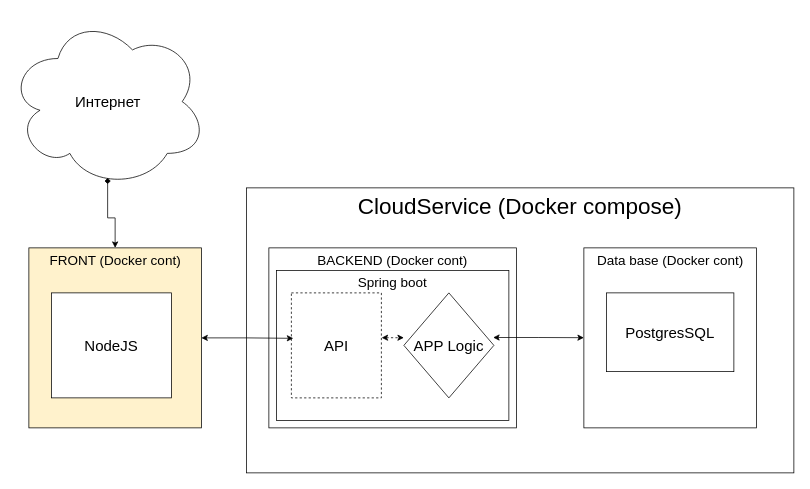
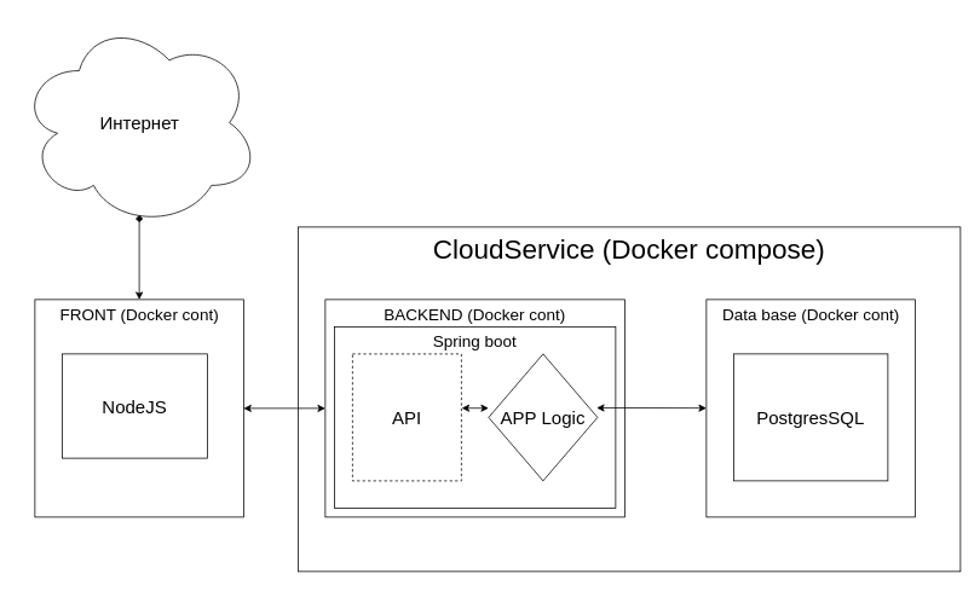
- <mxCell id="2" value="&lt;font style=&quot;font-size: 20px;&quot;&gt;Интернет&lt;/font&gt;" style="ellipse;shape=cloud;whiteSpace=wrap;html=1;" parent="1" vertex="1"><mxGeometry x="10.5" y="20" width="265" height="230" as="geometry" /></mxCell>
+ <mxCell id="2" value="&lt;font style=&quot;font-size: 20px;&quot;&gt;Интернет&lt;/font&gt;" style="ellipse;shape=cloud;whiteSpace=wrap;html=1;" parent="1" vertex="1"><mxGeometry x="20.5" y="20" width="265" height="230" as="geometry" /></mxCell>
- <mxCell id="5" value="&lt;font face=&quot;Helvetica&quot;&gt;FRONT (Docker cont)&lt;/font&gt;" style="html=1;rounded=0;shadow=0;comic=0;labelBackgroundColor=none;strokeWidth=1;fontFamily=Verdana;fontSize=18;align=center;verticalAlign=top;fillColor=#fff2cc;" parent="1" vertex="1"><mxGeometry x="38" y="330" width="230" height="240" as="geometry" /></mxCell>
+ <mxCell id="5" value="&lt;font face=&quot;Helvetica&quot;&gt;FRONT (Docker cont)&lt;/font&gt;" style="html=1;rounded=0;shadow=0;comic=0;labelBackgroundColor=none;strokeWidth=1;fontFamily=Verdana;fontSize=18;align=center;verticalAlign=top;" parent="1" vertex="1"><mxGeometry x="38" y="330" width="230" height="240" as="geometry" /></mxCell>
- <mxCell id="13" value="PostgresSQL" style="rounded=0;whiteSpace=wrap;html=1;fontSize=20;" parent="1" vertex="1"><mxGeometry x="808" y="390" width="170" height="105" as="geometry" /></mxCell>
+ <mxCell id="13" value="PostgresSQL" style="rounded=0;whiteSpace=wrap;html=1;fontSize=20;" parent="1" vertex="1"><mxGeometry x="808" y="390" width="170" height="140" as="geometry" /></mxCell>
- <mxCell id="14" style="edgeStyle=orthogonalEdgeStyle;rounded=0;orthogonalLoop=1;jettySize=auto;html=1;entryX=0.021;entryY=0.433;entryDx=0;entryDy=0;entryPerimeter=0;startArrow=classic;startFill=1;" parent="1" source="5" target="10" edge="1"><mxGeometry relative="1" as="geometry" /></mxCell>
+ <mxCell id="14" style="edgeStyle=orthogonalEdgeStyle;rounded=0;orthogonalLoop=1;jettySize=auto;html=1;startArrow=classic;startFill=1;" parent="1" source="5" target="6" edge="1"><mxGeometry relative="1" as="geometry" /></mxCell>
- <mxCell id="9" style="edgeStyle=orthogonalEdgeStyle;rounded=0;orthogonalLoop=1;jettySize=auto;html=1;startArrow=classic;startFill=1;exitX=1.003;exitY=0.427;exitDx=0;exitDy=0;exitPerimeter=0;entryX=0;entryY=0.432;entryDx=0;entryDy=0;entryPerimeter=0;dashed=1;" parent="1" source="10" target="12" edge="1"><mxGeometry relative="1" as="geometry" /></mxCell>
+ <mxCell id="9" style="edgeStyle=orthogonalEdgeStyle;rounded=0;orthogonalLoop=1;jettySize=auto;html=1;startArrow=classic;startFill=1;exitX=1.003;exitY=0.427;exitDx=0;exitDy=0;exitPerimeter=0;entryX=0;entryY=0.432;entryDx=0;entryDy=0;entryPerimeter=0;" parent="1" source="10" target="12" edge="1"><mxGeometry relative="1" as="geometry" /></mxCell>
- <mxCell id="11" value="NodeJS" style="rounded=0;whiteSpace=wrap;html=1;fontSize=20;" parent="1" vertex="1"><mxGeometry x="68" y="390" width="160" height="140" as="geometry" /></mxCell>
+ <mxCell id="11" value="NodeJS" style="rounded=0;whiteSpace=wrap;html=1;fontSize=20;" parent="1" vertex="1"><mxGeometry x="68" y="390" width="160" height="115" as="geometry" /></mxCell>
